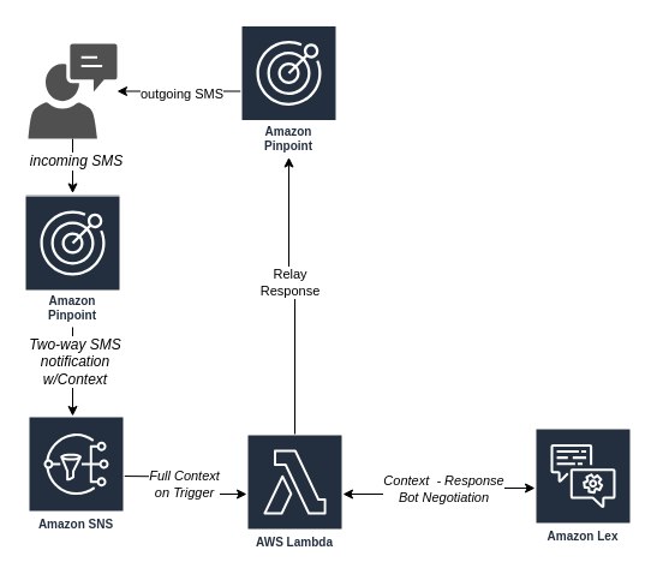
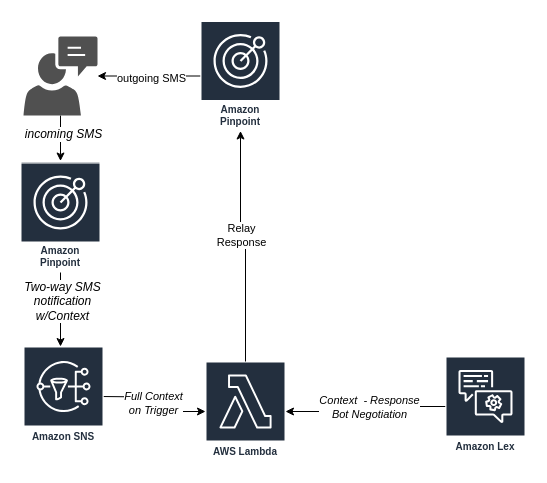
- <mxCell id="10" value="" style="edgeStyle=orthogonalEdgeStyle;rounded=0;orthogonalLoop=1;jettySize=auto;html=1;startArrow=classic;startFill=1;" parent="1" source="12" target="20" edge="1"><mxGeometry relative="1" as="geometry"><mxPoint x="340" y="336" as="sourcePoint" /></mxGeometry></mxCell>
+ <mxCell id="10" value="" style="edgeStyle=orthogonalEdgeStyle;rounded=0;orthogonalLoop=1;jettySize=auto;html=1;startArrow=classic;startFill=1;endArrow=none;" parent="1" source="12" target="20" edge="1"><mxGeometry relative="1" as="geometry"><mxPoint x="340" y="336" as="sourcePoint" /></mxGeometry></mxCell>
